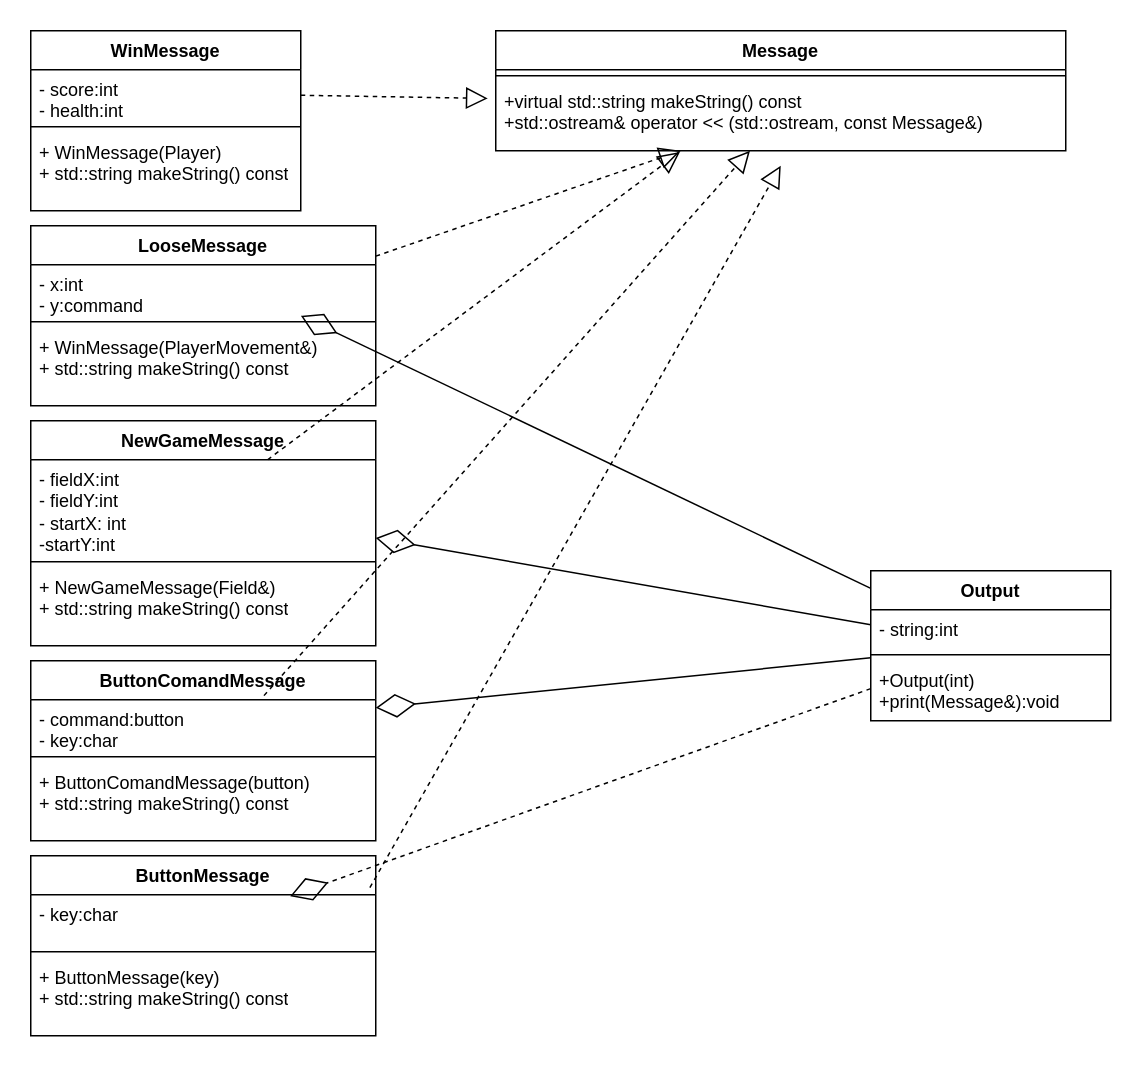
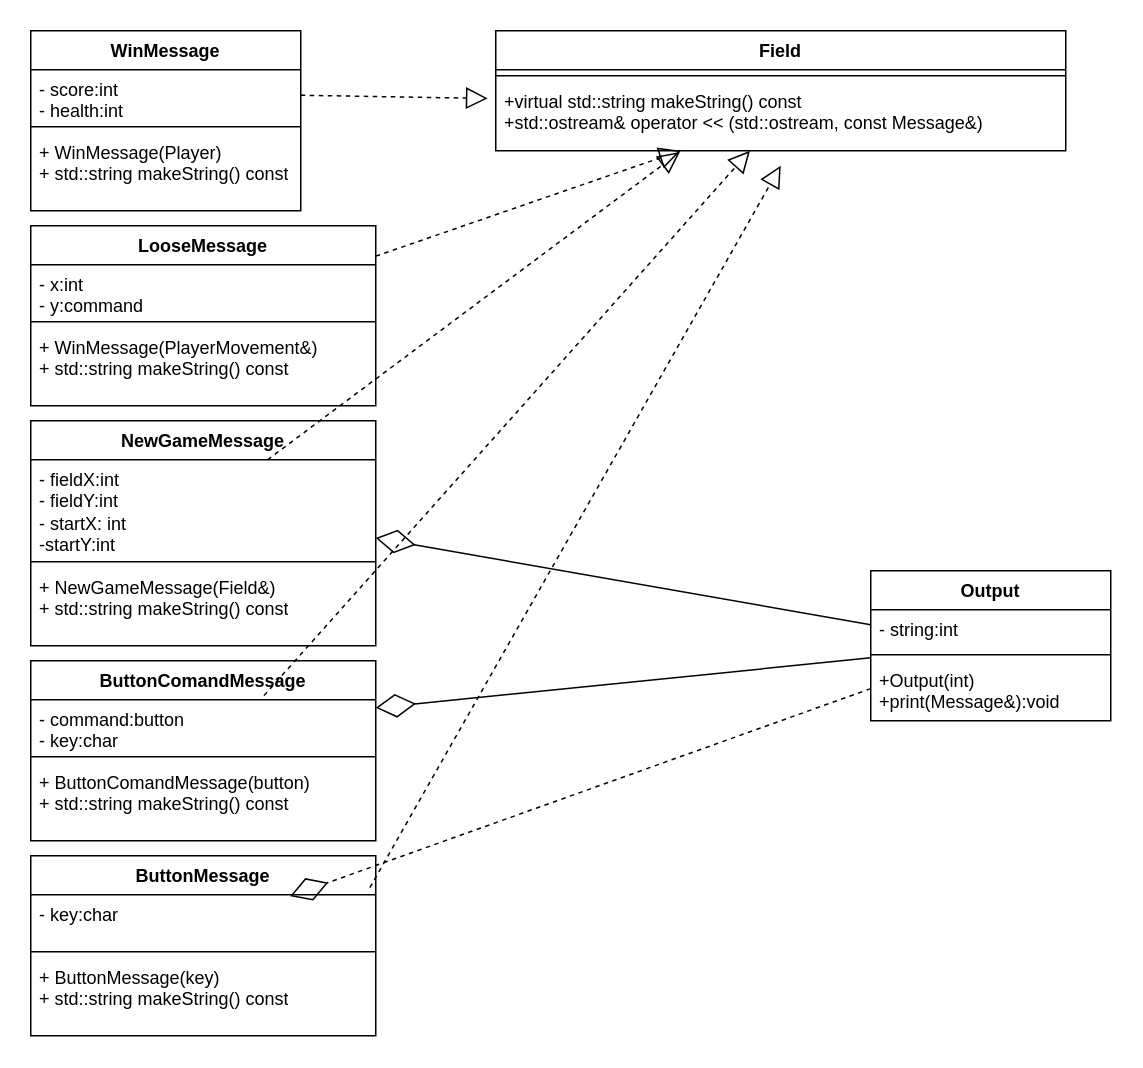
- <mxCell id="2" value="Message" style="swimlane;fontStyle=1;align=center;verticalAlign=top;childLayout=stackLayout;horizontal=1;startSize=26;horizontalStack=0;resizeParent=1;resizeParentMax=0;resizeLast=0;collapsible=1;marginBottom=0;whiteSpace=wrap;html=1;" vertex="1" parent="1"><mxGeometry x="330" y="20" width="380" height="80" as="geometry" /></mxCell>
+ <mxCell id="2" value="Field" style="swimlane;fontStyle=1;align=center;verticalAlign=top;childLayout=stackLayout;horizontal=1;startSize=26;horizontalStack=0;resizeParent=1;resizeParentMax=0;resizeLast=0;collapsible=1;marginBottom=0;whiteSpace=wrap;html=1;" vertex="1" parent="1"><mxGeometry x="330" y="20" width="380" height="80" as="geometry" /></mxCell>
- <mxCell id="34" value="" style="endArrow=diamondThin;endFill=0;endSize=24;html=1;rounded=0;entryX=0.783;entryY=1;entryDx=0;entryDy=0;entryPerimeter=0;" edge="1" parent="1" source="30" target="10"><mxGeometry width="160" relative="1" as="geometry"><mxPoint x="612" y="420" as="sourcePoint" /><mxPoint x="210" y="73" as="targetPoint" /></mxGeometry></mxCell>
